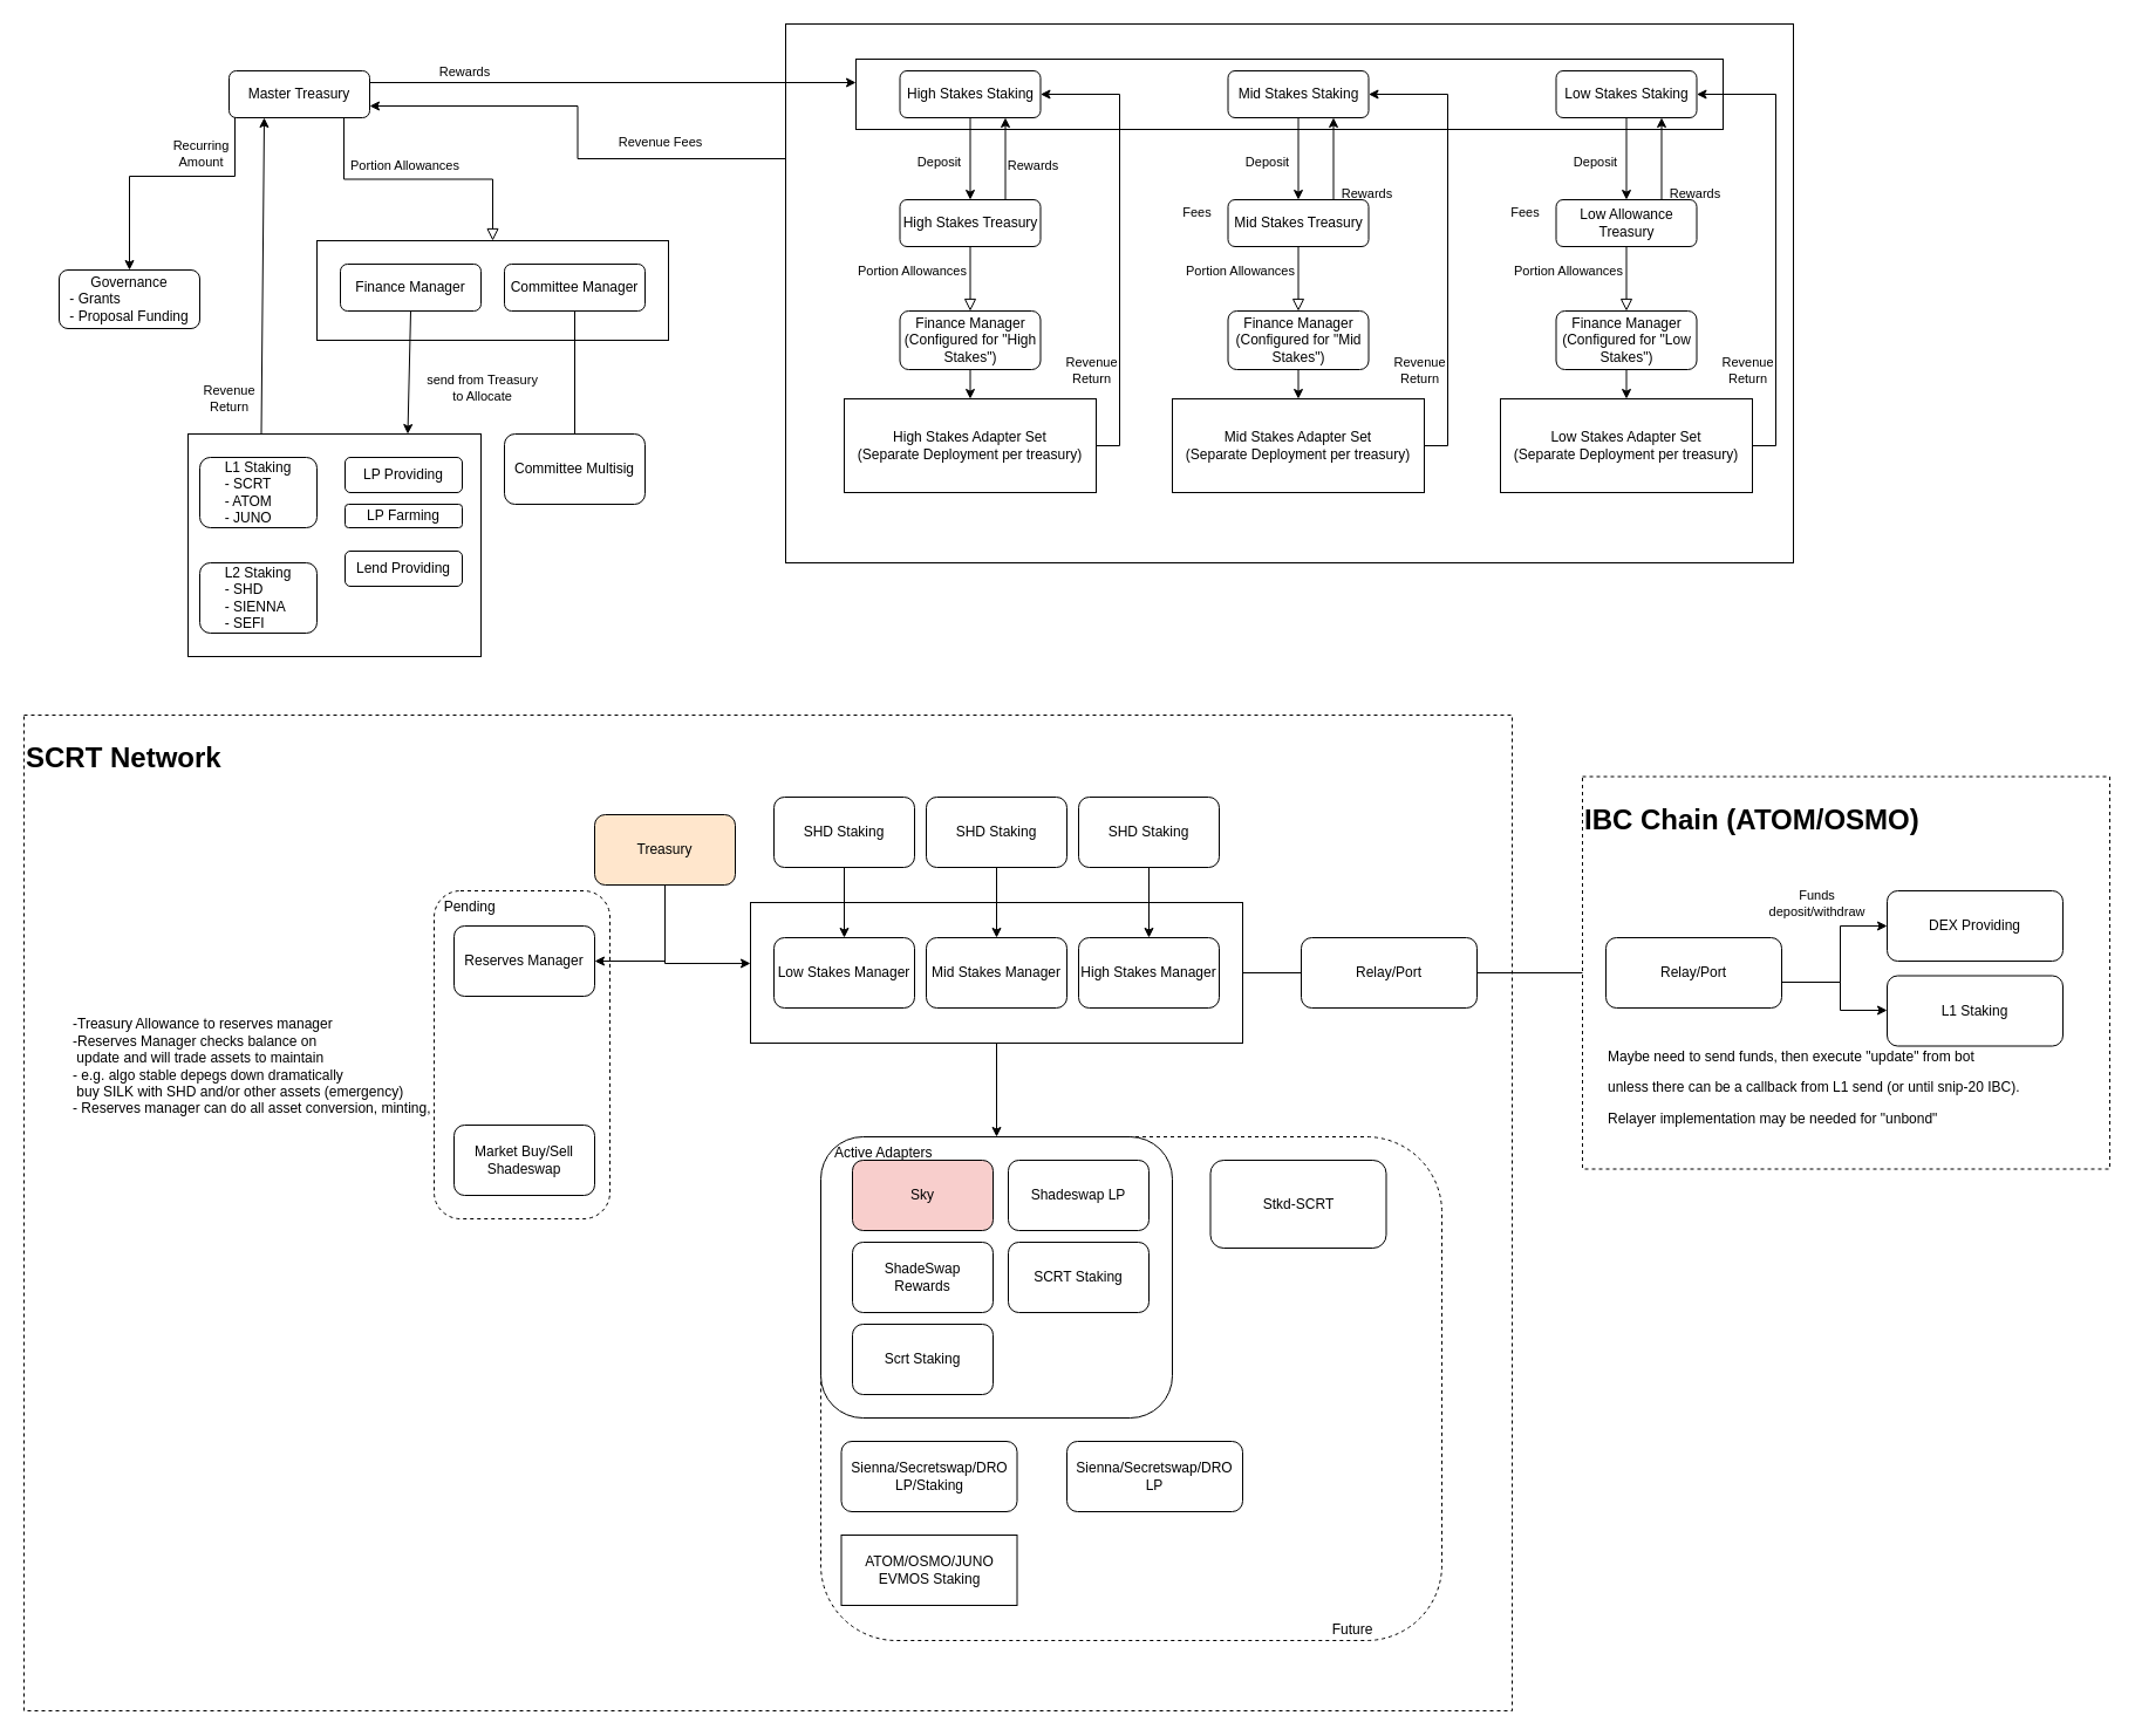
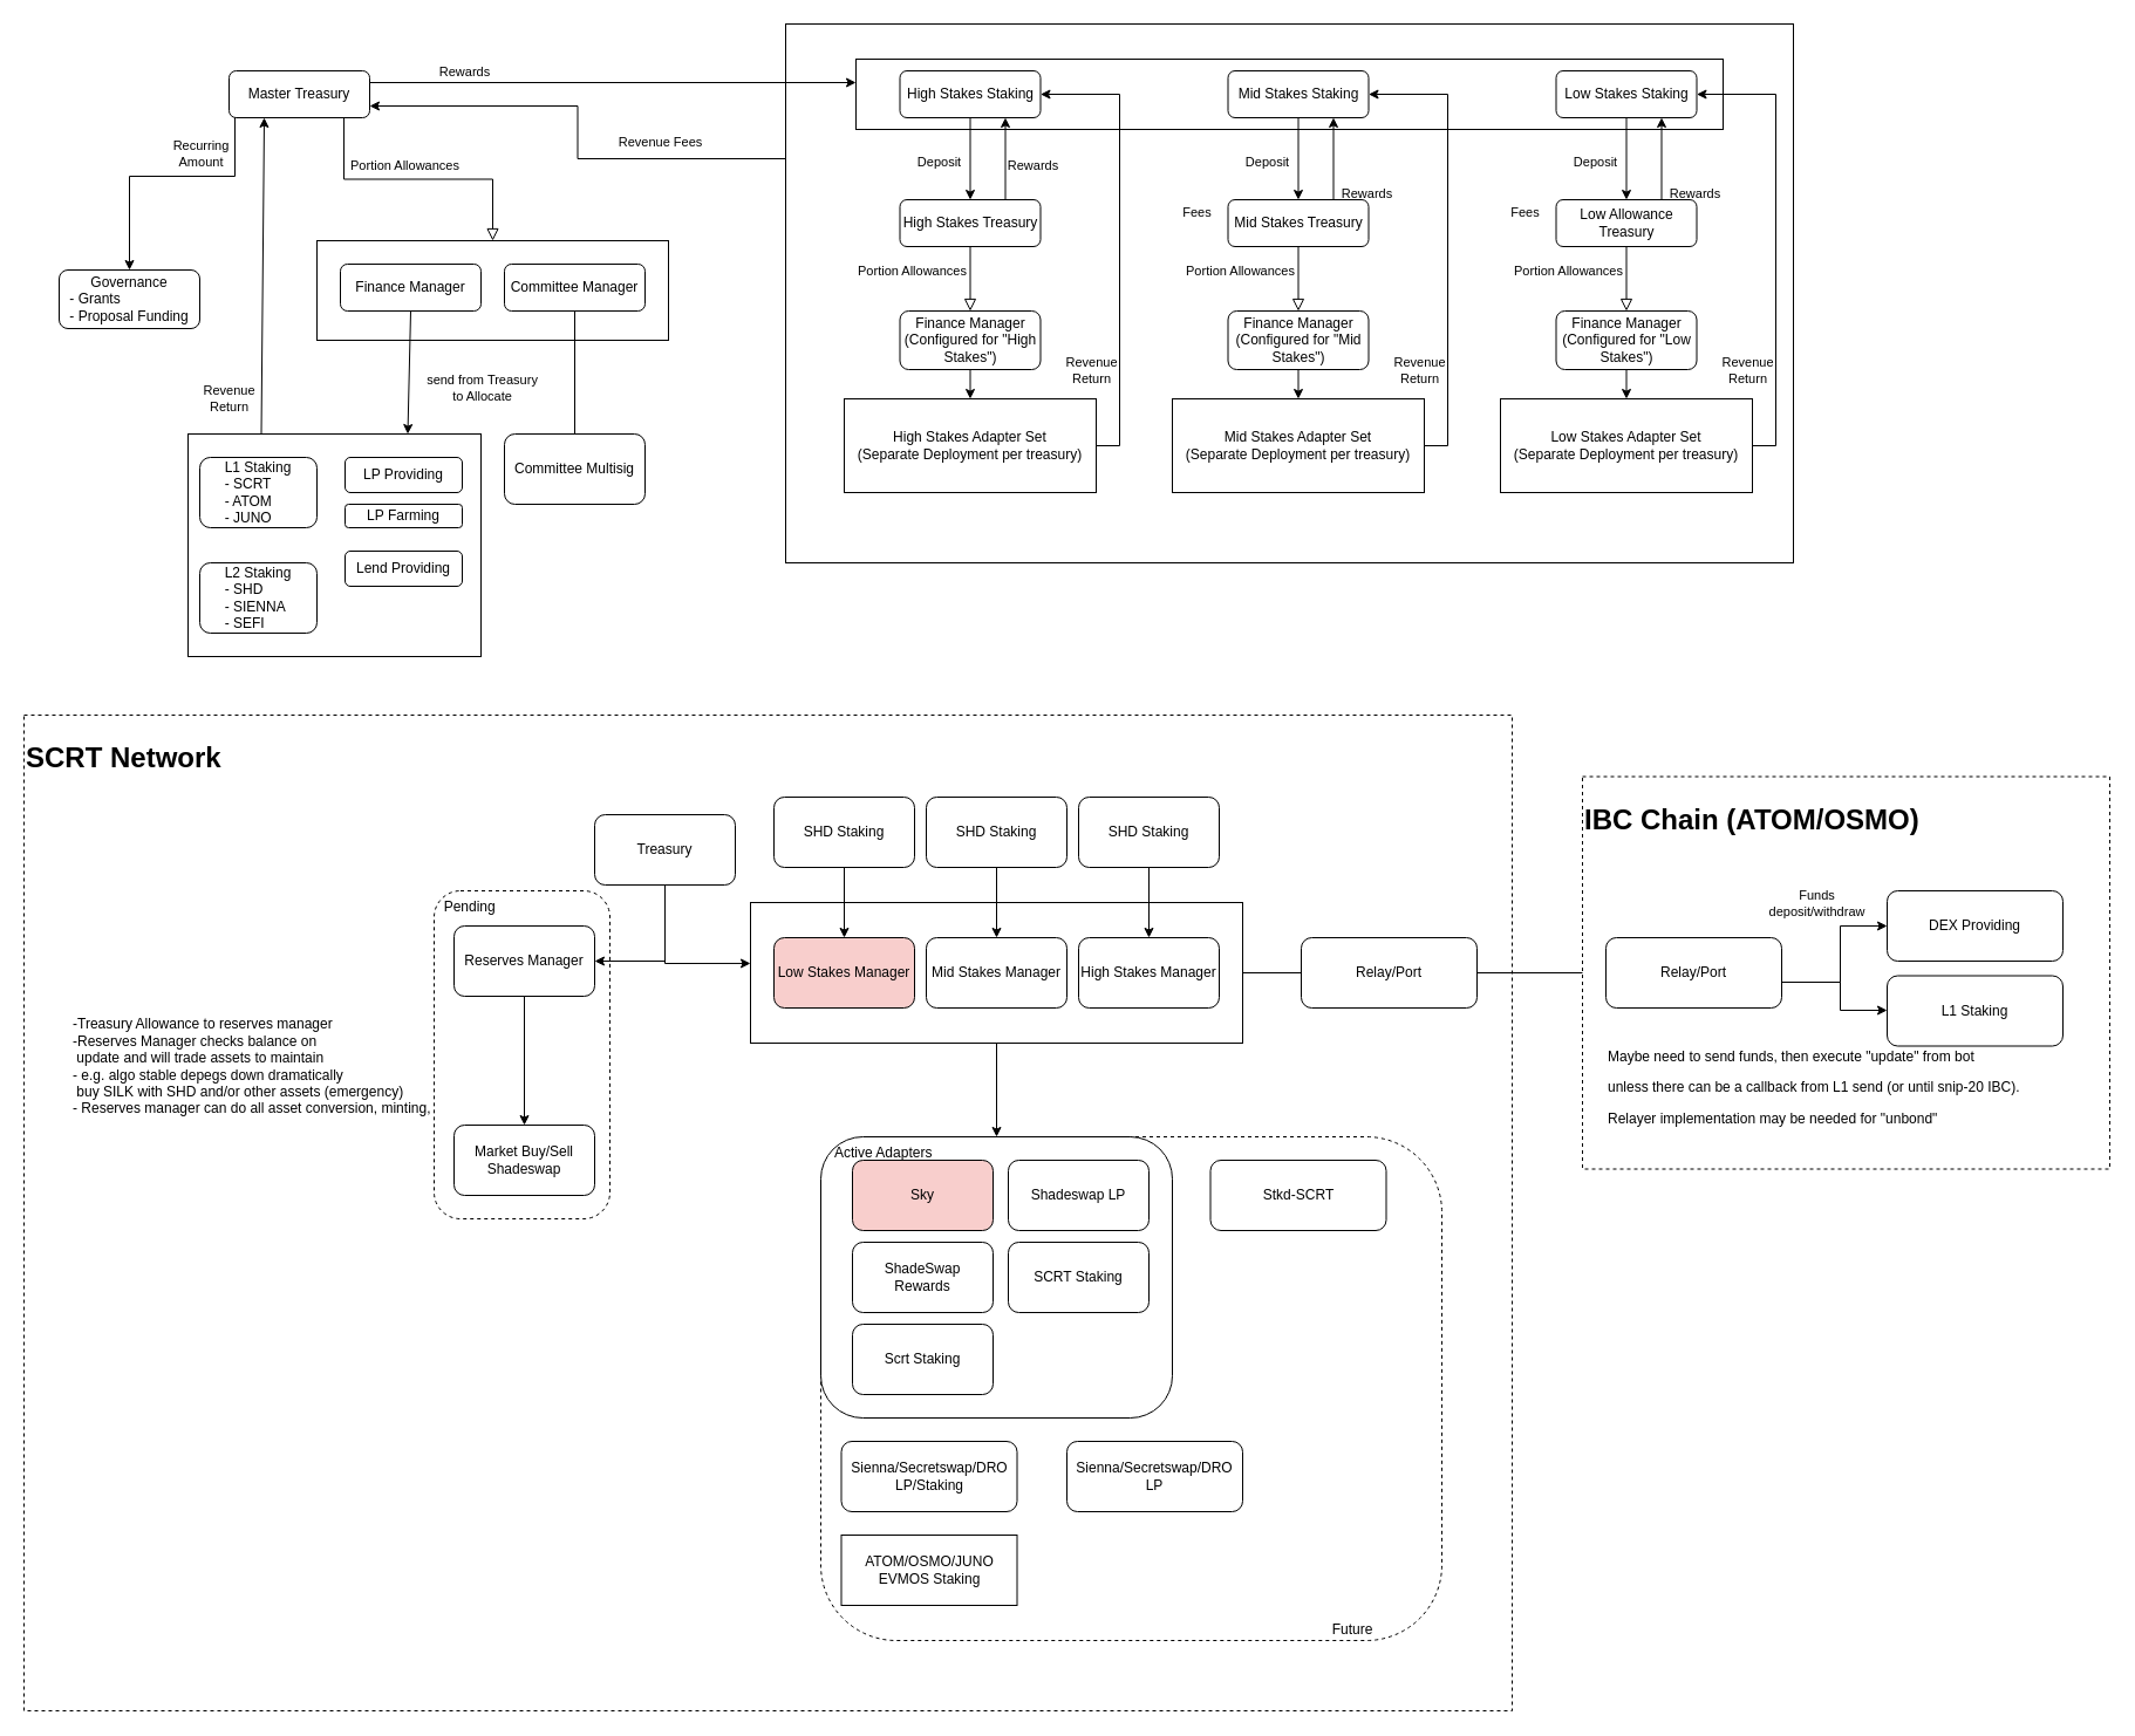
- <mxCell id="80" value="Treasury" style="rounded=1;whiteSpace=wrap;html=1;fillColor=#ffe6cc;" vertex="1" parent="1"><mxGeometry x="507" y="695" width="120" height="60" as="geometry" /></mxCell>
+ <mxCell id="80" value="Treasury" style="rounded=1;whiteSpace=wrap;html=1;" vertex="1" parent="1"><mxGeometry x="507" y="695" width="120" height="60" as="geometry" /></mxCell>
- <mxCell id="81" value="Low Stakes Manager" style="rounded=1;whiteSpace=wrap;html=1;" vertex="1" parent="1"><mxGeometry x="660" y="800" width="120" height="60" as="geometry" /></mxCell>
+ <mxCell id="81" value="Low Stakes Manager" style="rounded=1;whiteSpace=wrap;html=1;fillColor=#f8cecc;" vertex="1" parent="1"><mxGeometry x="660" y="800" width="120" height="60" as="geometry" /></mxCell>
+ <mxCell id="82" style="edgeStyle=orthogonalEdgeStyle;rounded=0;orthogonalLoop=1;jettySize=auto;html=1;entryX=0.5;entryY=0;entryDx=0;entryDy=0;" edge="1" parent="1" source="83" target="90"><mxGeometry relative="1" as="geometry" /></mxCell>
- <mxCell id="102" value="Stkd-SCRT" style="rounded=1;whiteSpace=wrap;html=1;" vertex="1" parent="1"><mxGeometry x="1032.5" y="990" width="150" height="75" as="geometry" /></mxCell>
+ <mxCell id="102" value="Stkd-SCRT" style="rounded=1;whiteSpace=wrap;html=1;" vertex="1" parent="1"><mxGeometry x="1032.5" y="990" width="150" height="60" as="geometry" /></mxCell>
